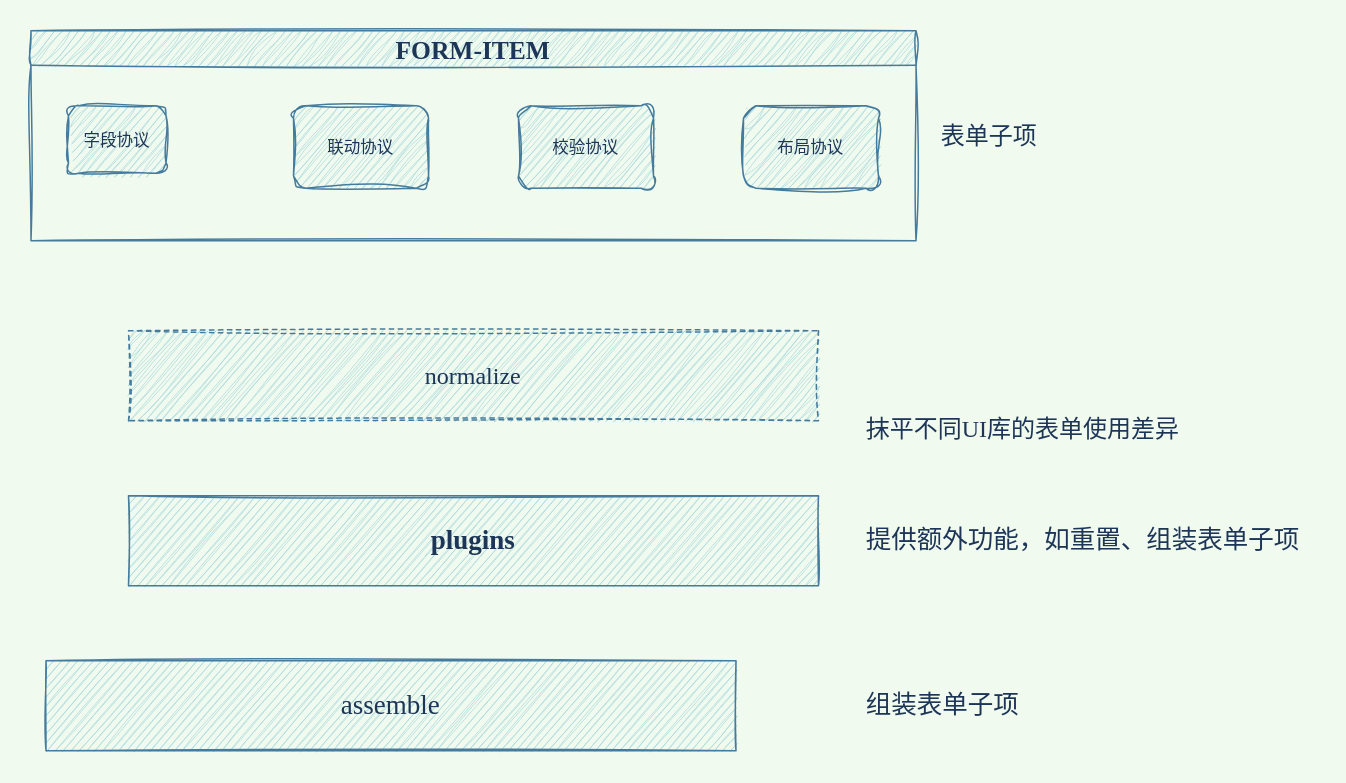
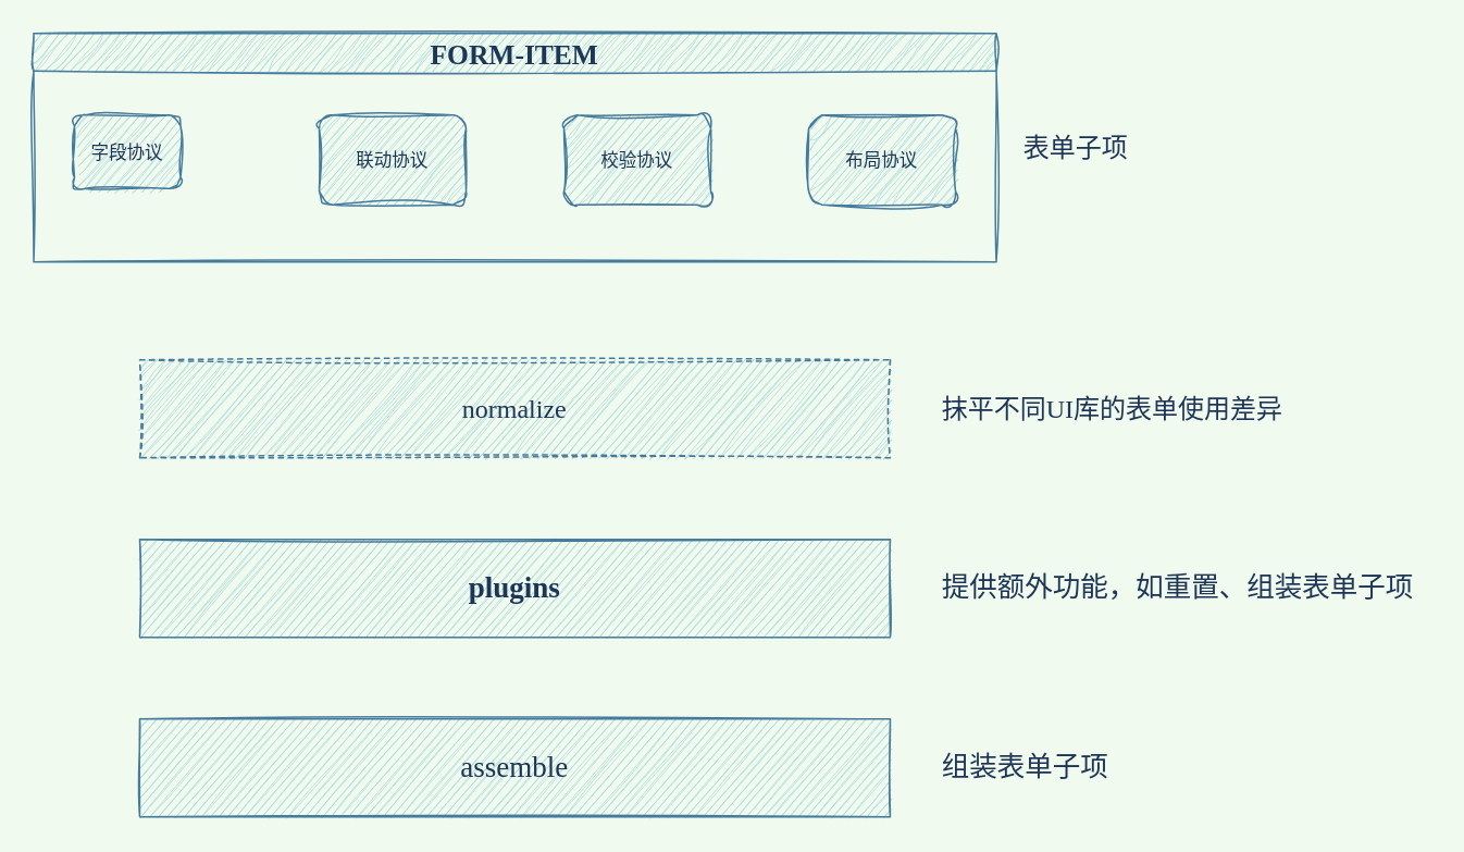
- <mxCell id="4" value="&lt;font style=&quot;font-size: 16px;&quot;&gt;抹平不同UI库的表单使用差异&lt;/font&gt;" style="text;html=1;align=left;verticalAlign=middle;resizable=0;points=[];autosize=1;strokeColor=none;fillColor=none;fontSize=16;fontFamily=Architects Daughter;fontColor=#1D3557;hachureGap=4;jiggle=2;fontSource=https%3A%2F%2Ffonts.googleapis.com%2Fcss%3Ffamily%3DArchitects%2BDaughter;sketch=1;" vertex="1" parent="1"><mxGeometry x="575" y="270" width="230" height="30" as="geometry" /></mxCell>
+ <mxCell id="4" value="&lt;font style=&quot;font-size: 16px;&quot;&gt;抹平不同UI库的表单使用差异&lt;/font&gt;" style="text;html=1;align=left;verticalAlign=middle;resizable=0;points=[];autosize=1;strokeColor=none;fillColor=none;fontSize=16;fontFamily=Architects Daughter;fontColor=#1D3557;hachureGap=4;jiggle=2;fontSource=https%3A%2F%2Ffonts.googleapis.com%2Fcss%3Ffamily%3DArchitects%2BDaughter;sketch=1;" vertex="1" parent="1"><mxGeometry x="575" y="235" width="230" height="30" as="geometry" /></mxCell>
- <mxCell id="2" value="assemble" style="rounded=0;whiteSpace=wrap;html=1;strokeColor=#457B9D;fontColor=#1D3557;fillColor=#A8DADC;sketch=1;fontFamily=Architects Daughter;fontSource=https%3A%2F%2Ffonts.googleapis.com%2Fcss%3Ffamily%3DArchitects%2BDaughter;fontSize=18;" vertex="1" parent="1"><mxGeometry x="30" y="440" width="460" height="60" as="geometry" /></mxCell>
+ <mxCell id="2" value="assemble" style="rounded=0;whiteSpace=wrap;html=1;strokeColor=#457B9D;fontColor=#1D3557;fillColor=#A8DADC;sketch=1;fontFamily=Architects Daughter;fontSource=https%3A%2F%2Ffonts.googleapis.com%2Fcss%3Ffamily%3DArchitects%2BDaughter;fontSize=18;" vertex="1" parent="1"><mxGeometry x="85" y="440" width="460" height="60" as="geometry" /></mxCell>
